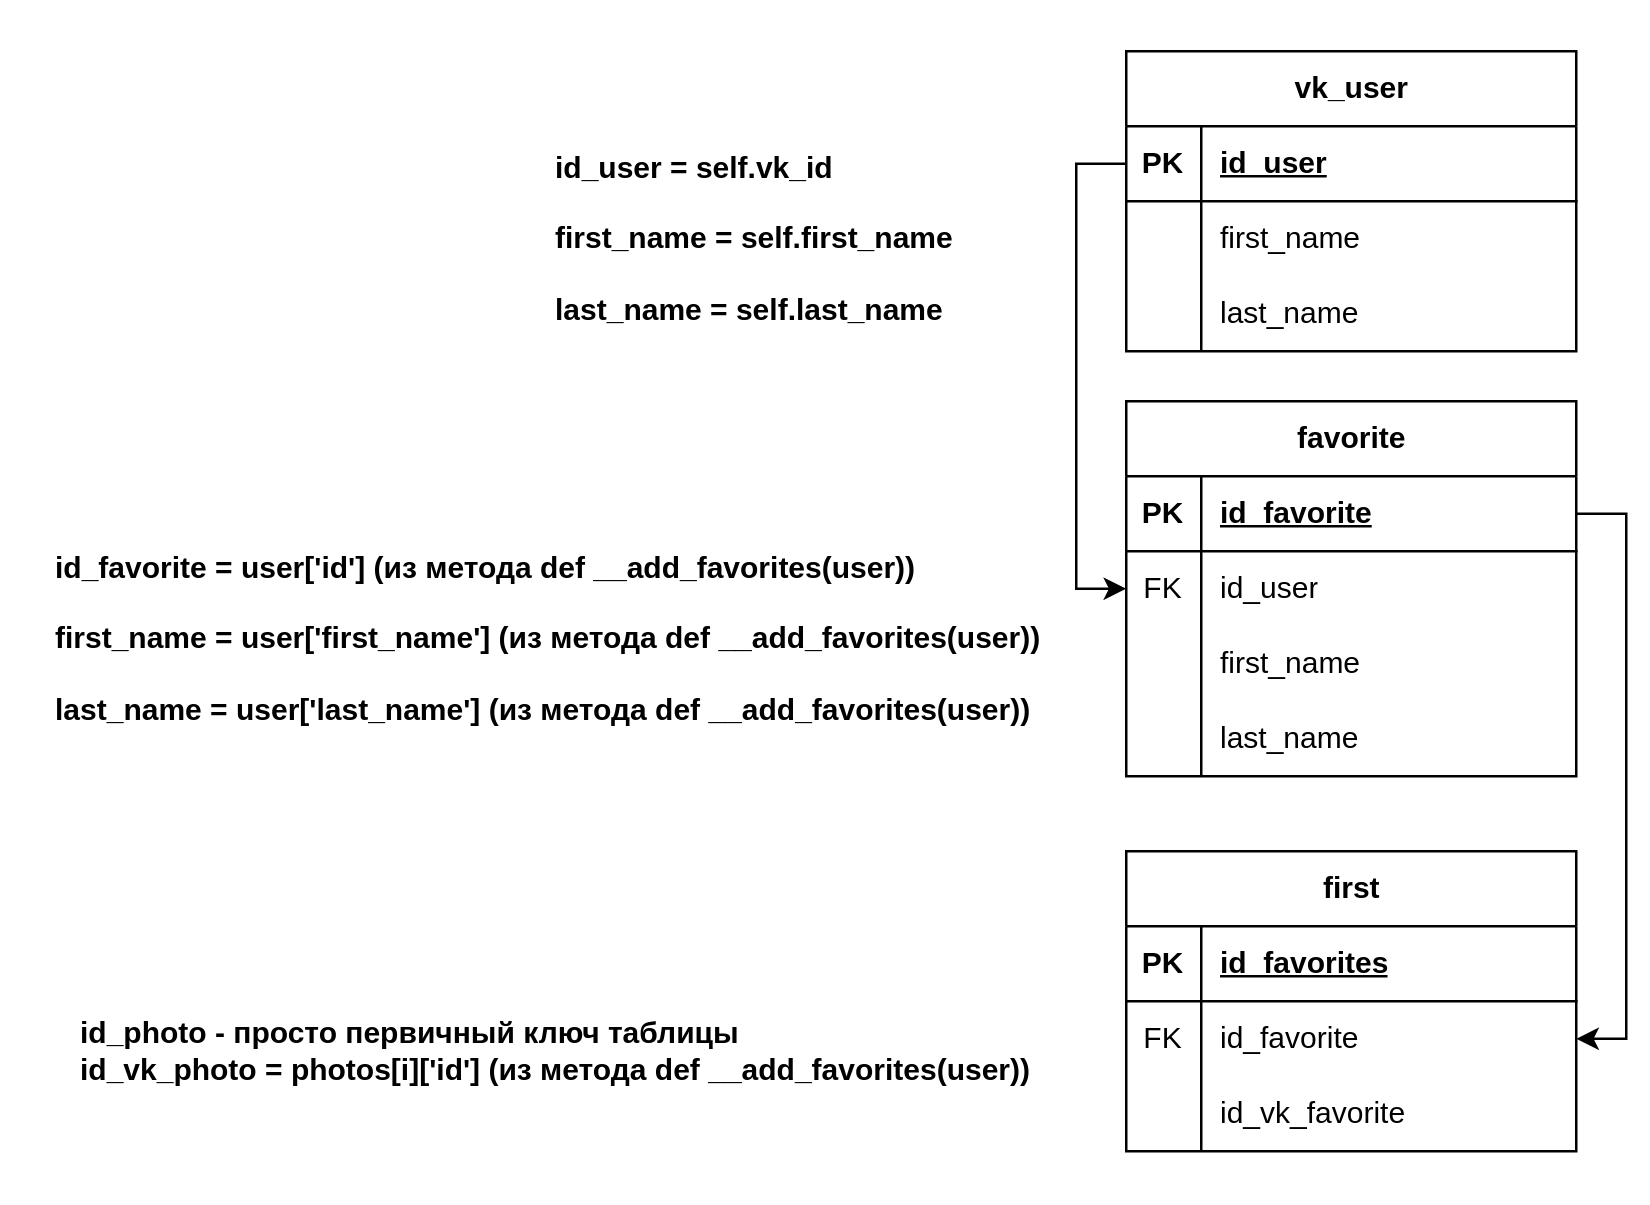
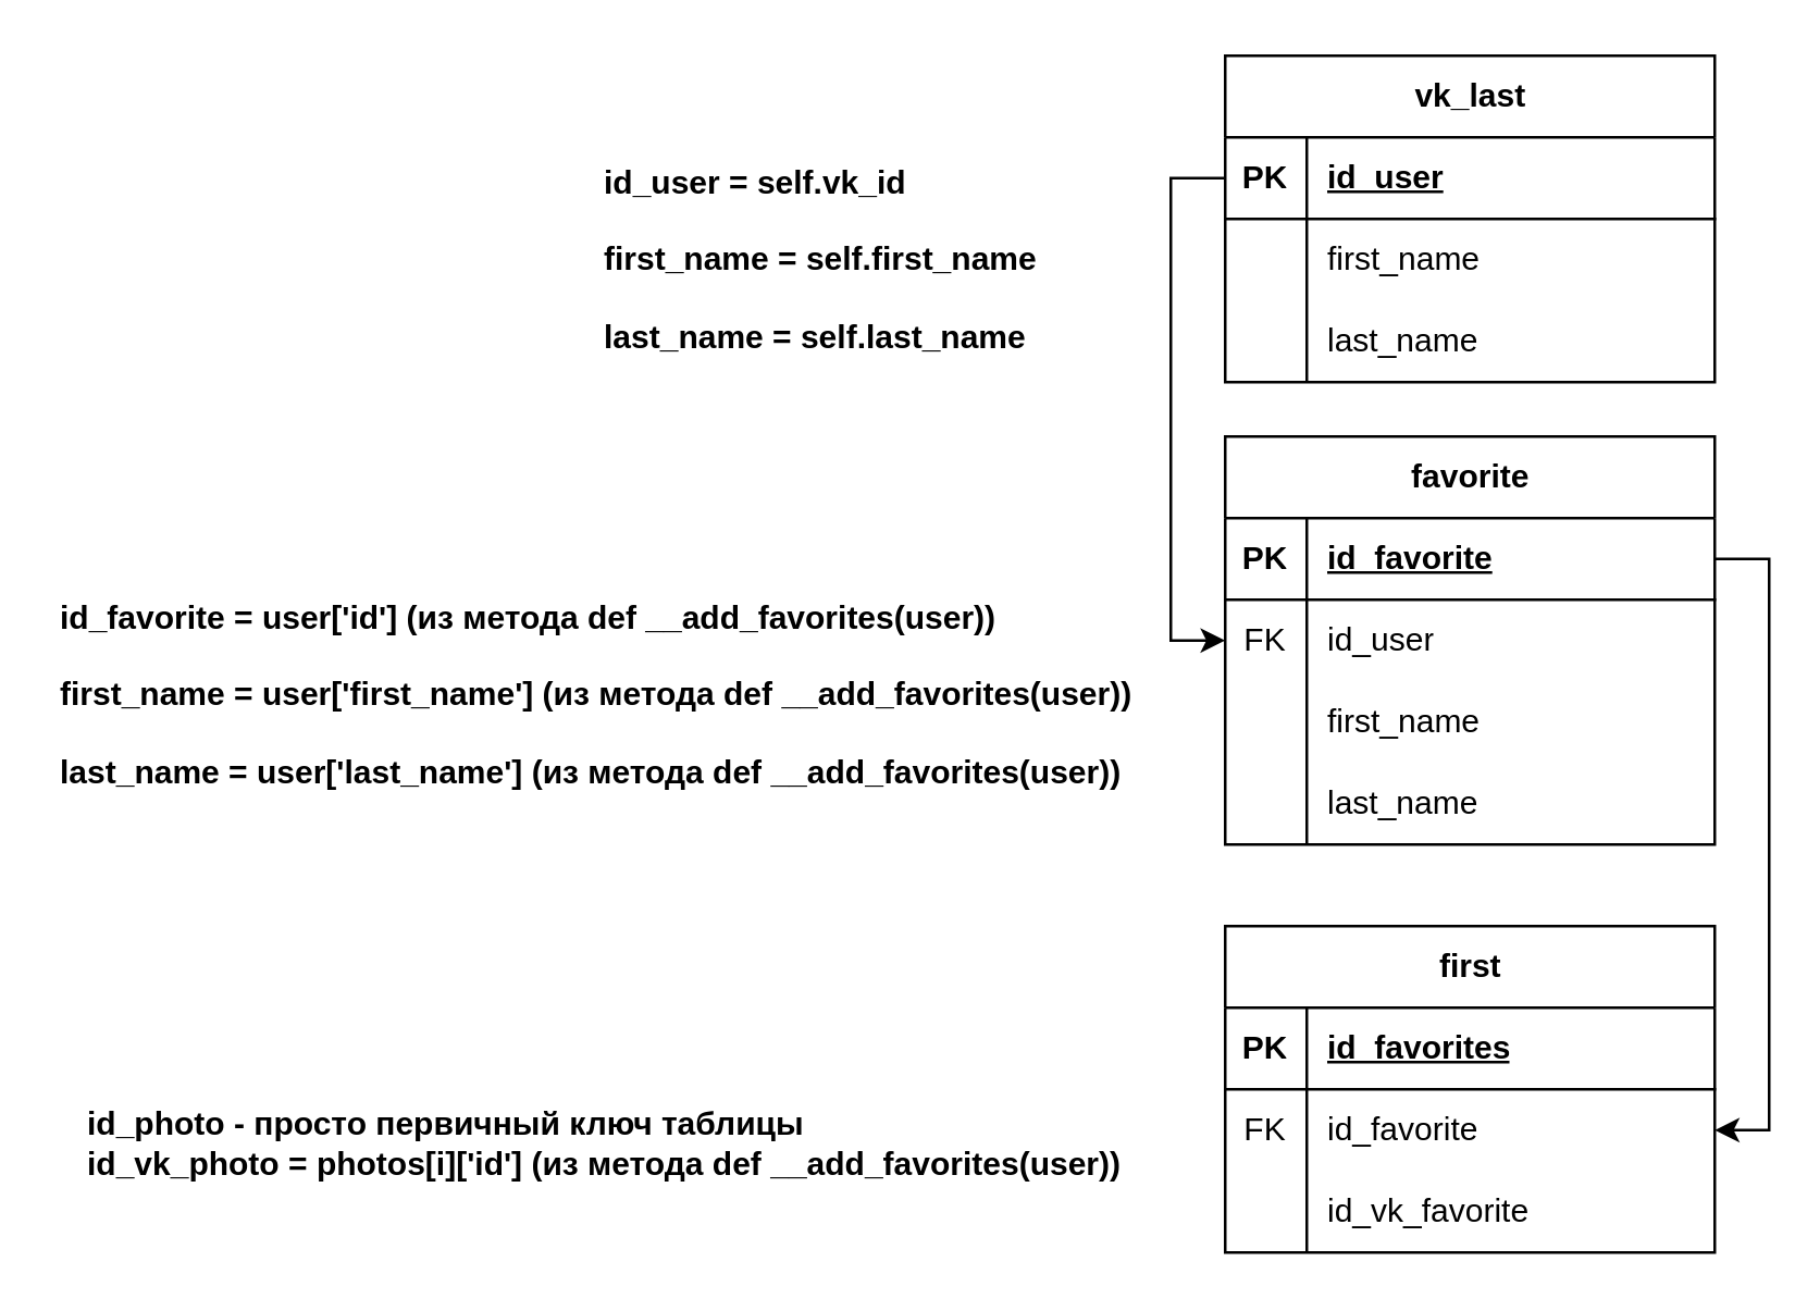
- <mxCell id="2" value="vk_user" style="shape=table;startSize=30;container=1;collapsible=1;childLayout=tableLayout;fixedRows=1;rowLines=0;fontStyle=1;align=center;resizeLast=1;html=1;" vertex="1" parent="1"><mxGeometry x="450" y="20" width="180" height="120" as="geometry" /></mxCell>
+ <mxCell id="2" value="vk_last" style="shape=table;startSize=30;container=1;collapsible=1;childLayout=tableLayout;fixedRows=1;rowLines=0;fontStyle=1;align=center;resizeLast=1;html=1;" vertex="1" parent="1"><mxGeometry x="450" y="20" width="180" height="120" as="geometry" /></mxCell>
